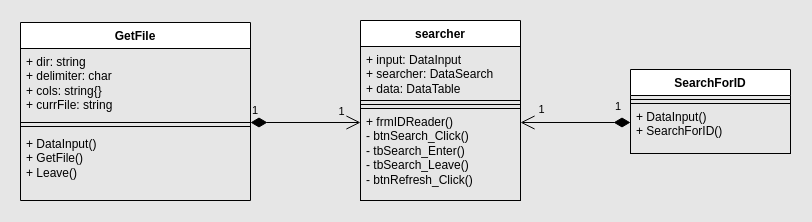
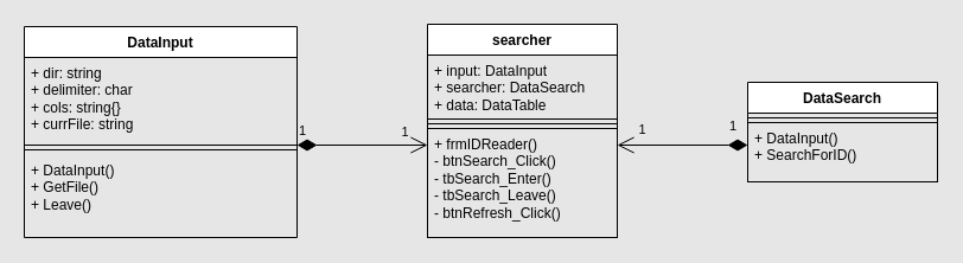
- <mxCell id="2" value="GetFile" style="swimlane;fontStyle=1;align=center;verticalAlign=top;childLayout=stackLayout;horizontal=1;startSize=26;horizontalStack=0;resizeParent=1;resizeParentMax=0;resizeLast=0;collapsible=1;marginBottom=0;whiteSpace=wrap;html=1;strokeColor=#000000;" vertex="1" parent="1"><mxGeometry x="20" y="22" width="230" height="178" as="geometry" /></mxCell>
+ <mxCell id="2" value="DataInput" style="swimlane;fontStyle=1;align=center;verticalAlign=top;childLayout=stackLayout;horizontal=1;startSize=26;horizontalStack=0;resizeParent=1;resizeParentMax=0;resizeLast=0;collapsible=1;marginBottom=0;whiteSpace=wrap;html=1;strokeColor=#000000;" vertex="1" parent="1"><mxGeometry x="20" y="22" width="230" height="178" as="geometry" /></mxCell>
- <mxCell id="6" value="SearchForID" style="swimlane;fontStyle=1;align=center;verticalAlign=top;childLayout=stackLayout;horizontal=1;startSize=26;horizontalStack=0;resizeParent=1;resizeParentMax=0;resizeLast=0;collapsible=1;marginBottom=0;whiteSpace=wrap;html=1;strokeColor=#000000;" vertex="1" parent="1"><mxGeometry x="630" y="69" width="160" height="84" as="geometry" /></mxCell>
+ <mxCell id="6" value="DataSearch" style="swimlane;fontStyle=1;align=center;verticalAlign=top;childLayout=stackLayout;horizontal=1;startSize=26;horizontalStack=0;resizeParent=1;resizeParentMax=0;resizeLast=0;collapsible=1;marginBottom=0;whiteSpace=wrap;html=1;strokeColor=#000000;" vertex="1" parent="1"><mxGeometry x="630" y="69" width="160" height="84" as="geometry" /></mxCell>
